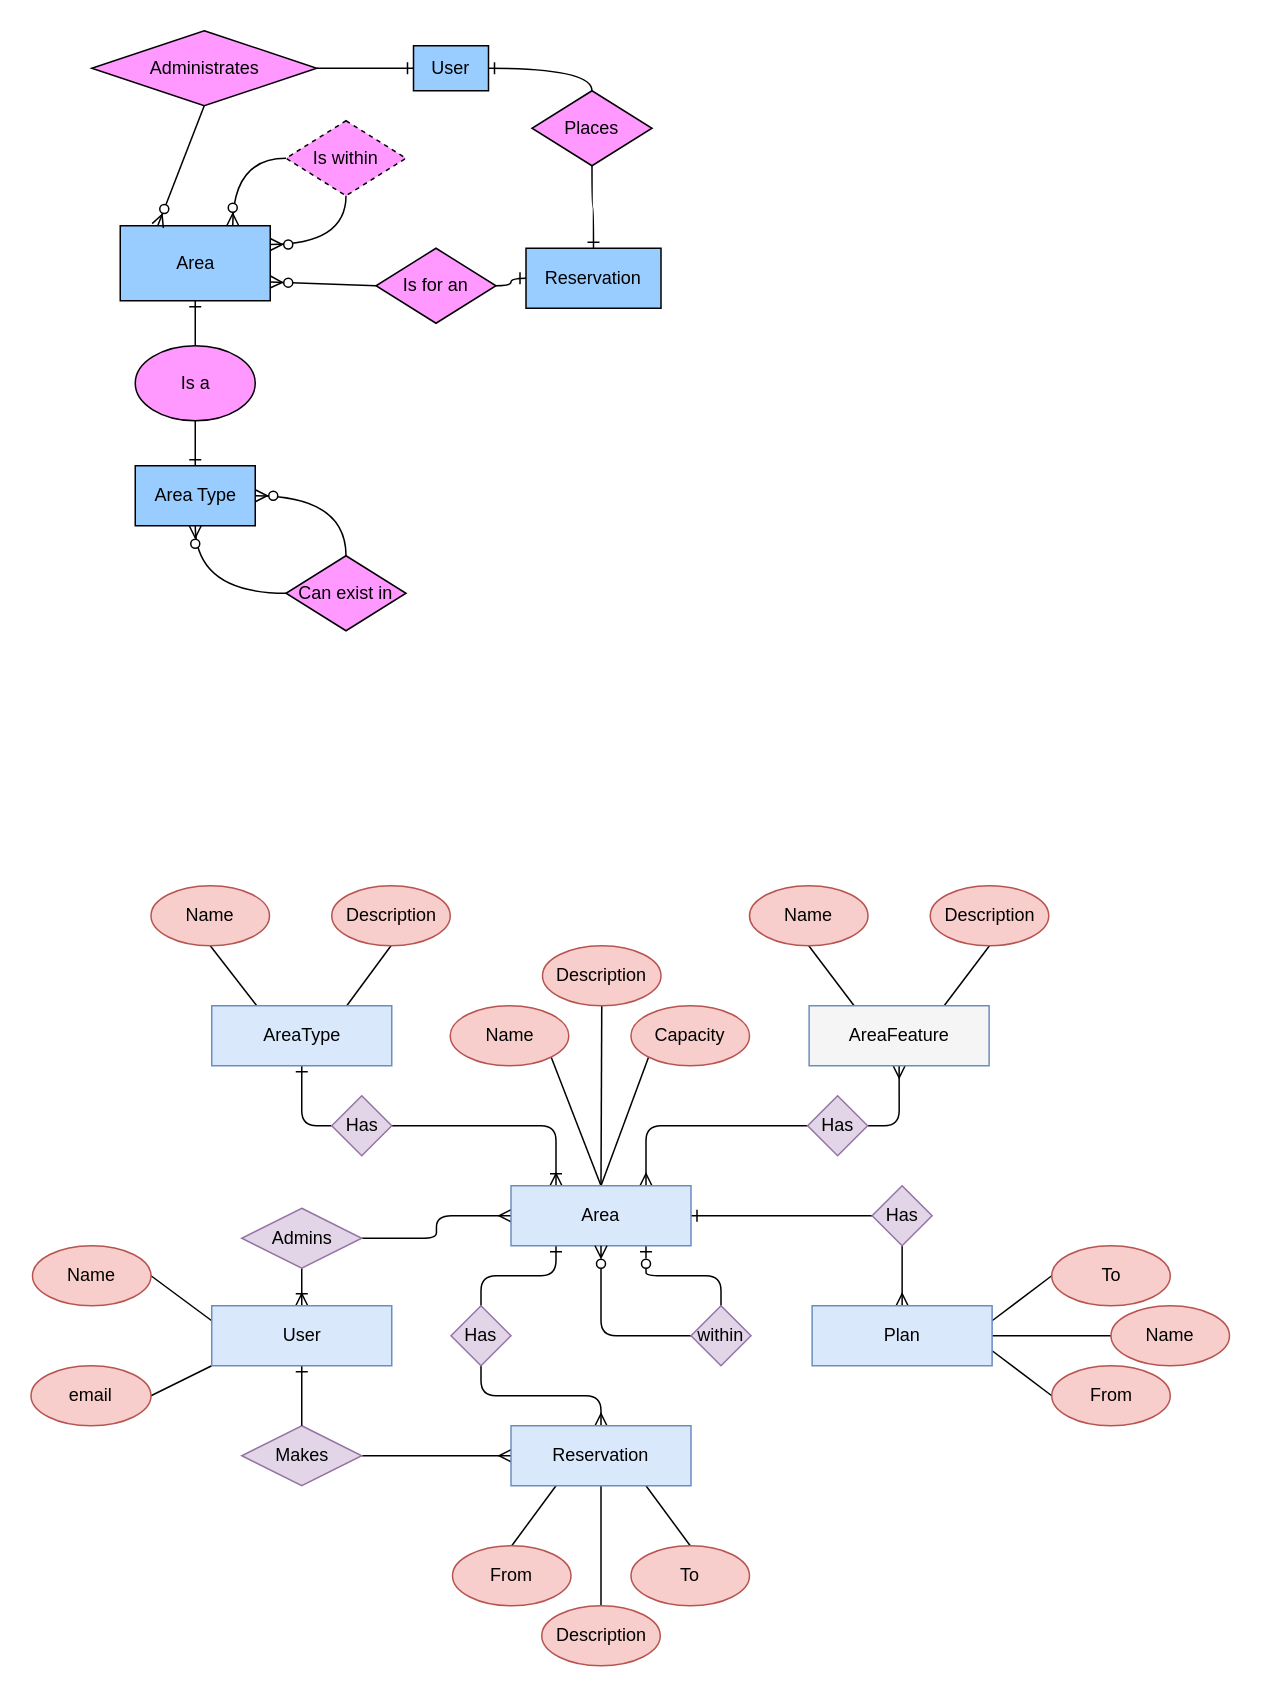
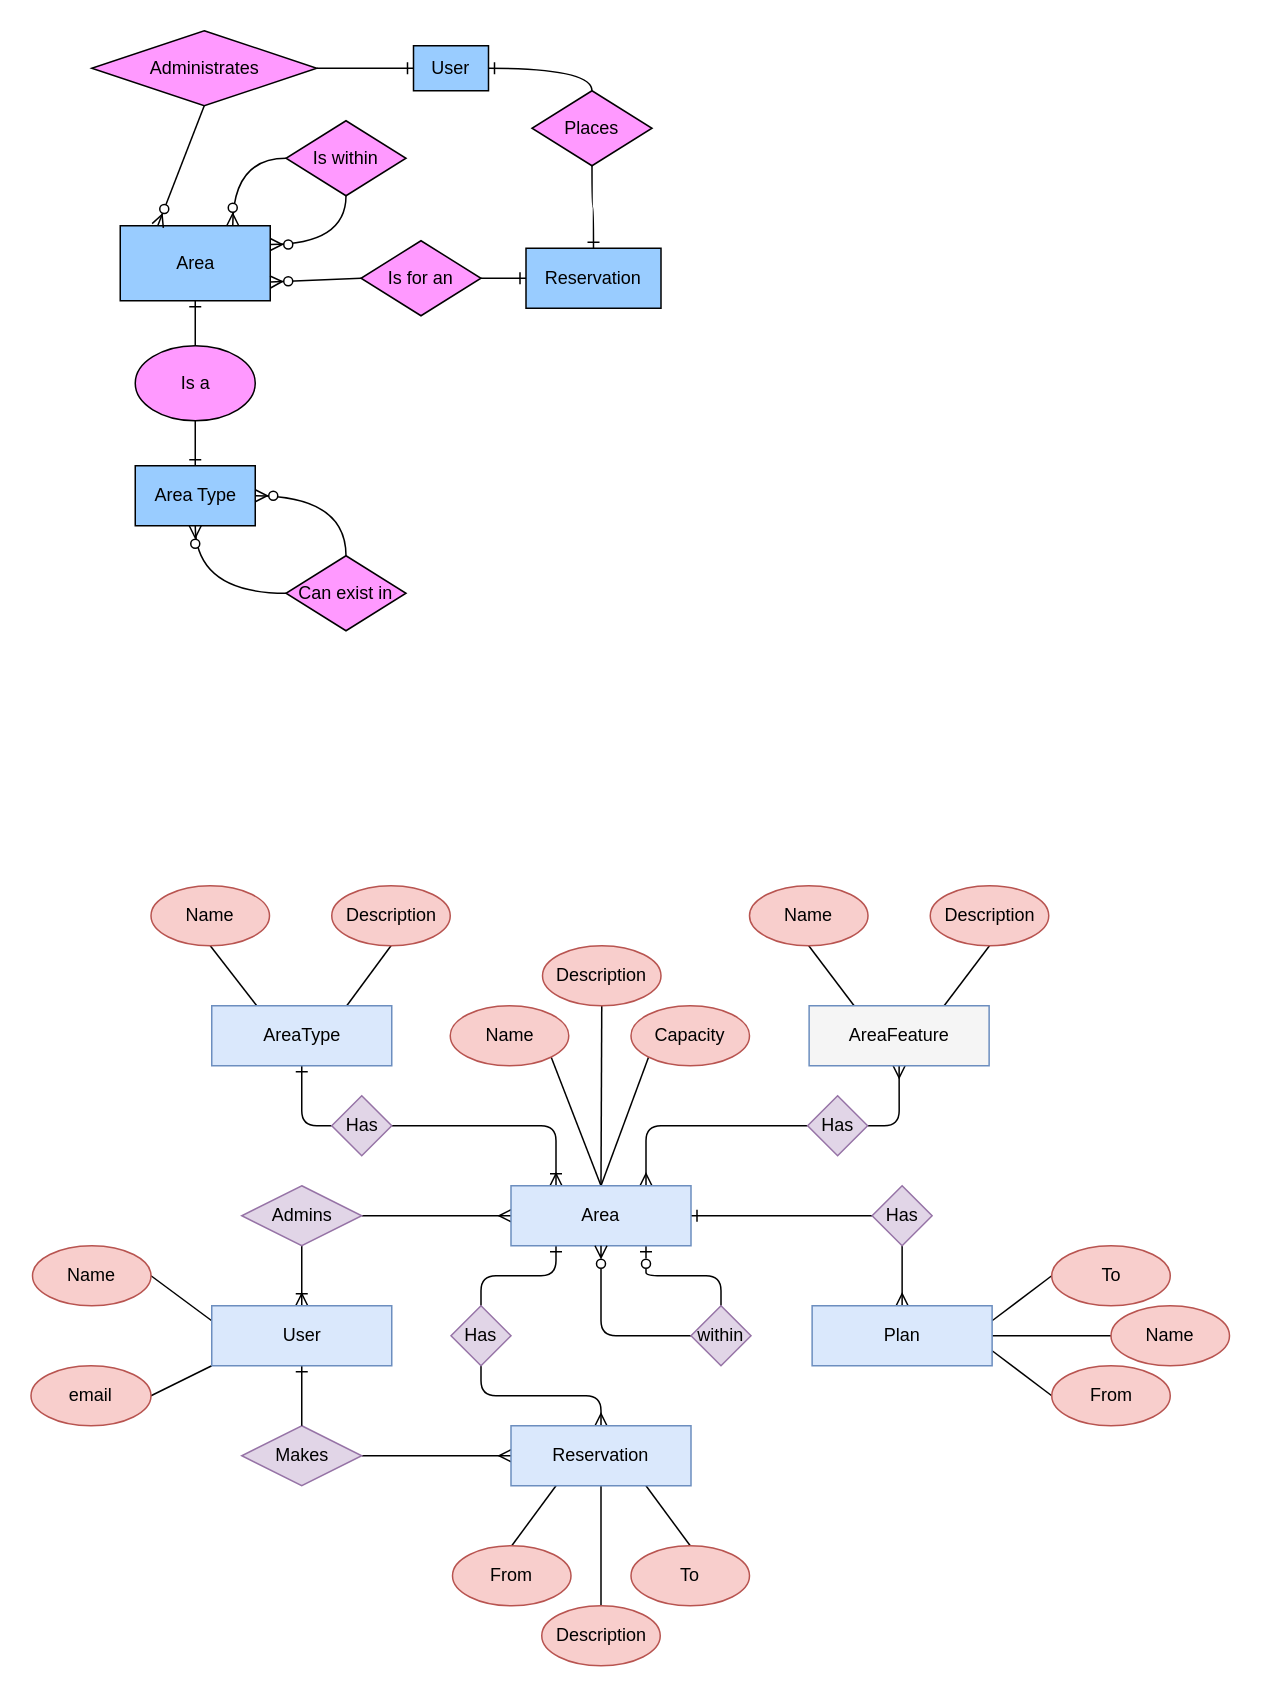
- <mxCell id="8" value="Is within" style="rhombus;whiteSpace=wrap;html=1;fillColor=#FF99FF;dashed=1;" parent="1" vertex="1"><mxGeometry x="190" y="80" width="80" height="50" as="geometry" /></mxCell>
+ <mxCell id="8" value="Is within" style="rhombus;whiteSpace=wrap;html=1;fillColor=#FF99FF;" parent="1" vertex="1"><mxGeometry x="190" y="80" width="80" height="50" as="geometry" /></mxCell>
- <mxCell id="11" value="Is for an" style="rhombus;whiteSpace=wrap;html=1;fillColor=#FF99FF;" parent="1" vertex="1"><mxGeometry x="250" y="165" width="80" height="50" as="geometry" /></mxCell>
+ <mxCell id="11" value="Is for an" style="rhombus;whiteSpace=wrap;html=1;fillColor=#FF99FF;" parent="1" vertex="1"><mxGeometry x="240" y="160" width="80" height="50" as="geometry" /></mxCell>
- <mxCell id="43" value="Admins" style="rhombus;whiteSpace=wrap;html=1;fillColor=#e1d5e7;strokeColor=#9673a6;" vertex="1" parent="1"><mxGeometry x="160.5" y="805" width="80" height="40" as="geometry" /></mxCell>
+ <mxCell id="43" value="Admins" style="rhombus;whiteSpace=wrap;html=1;fillColor=#e1d5e7;strokeColor=#9673a6;" vertex="1" parent="1"><mxGeometry x="160.5" y="790" width="80" height="40" as="geometry" /></mxCell>
